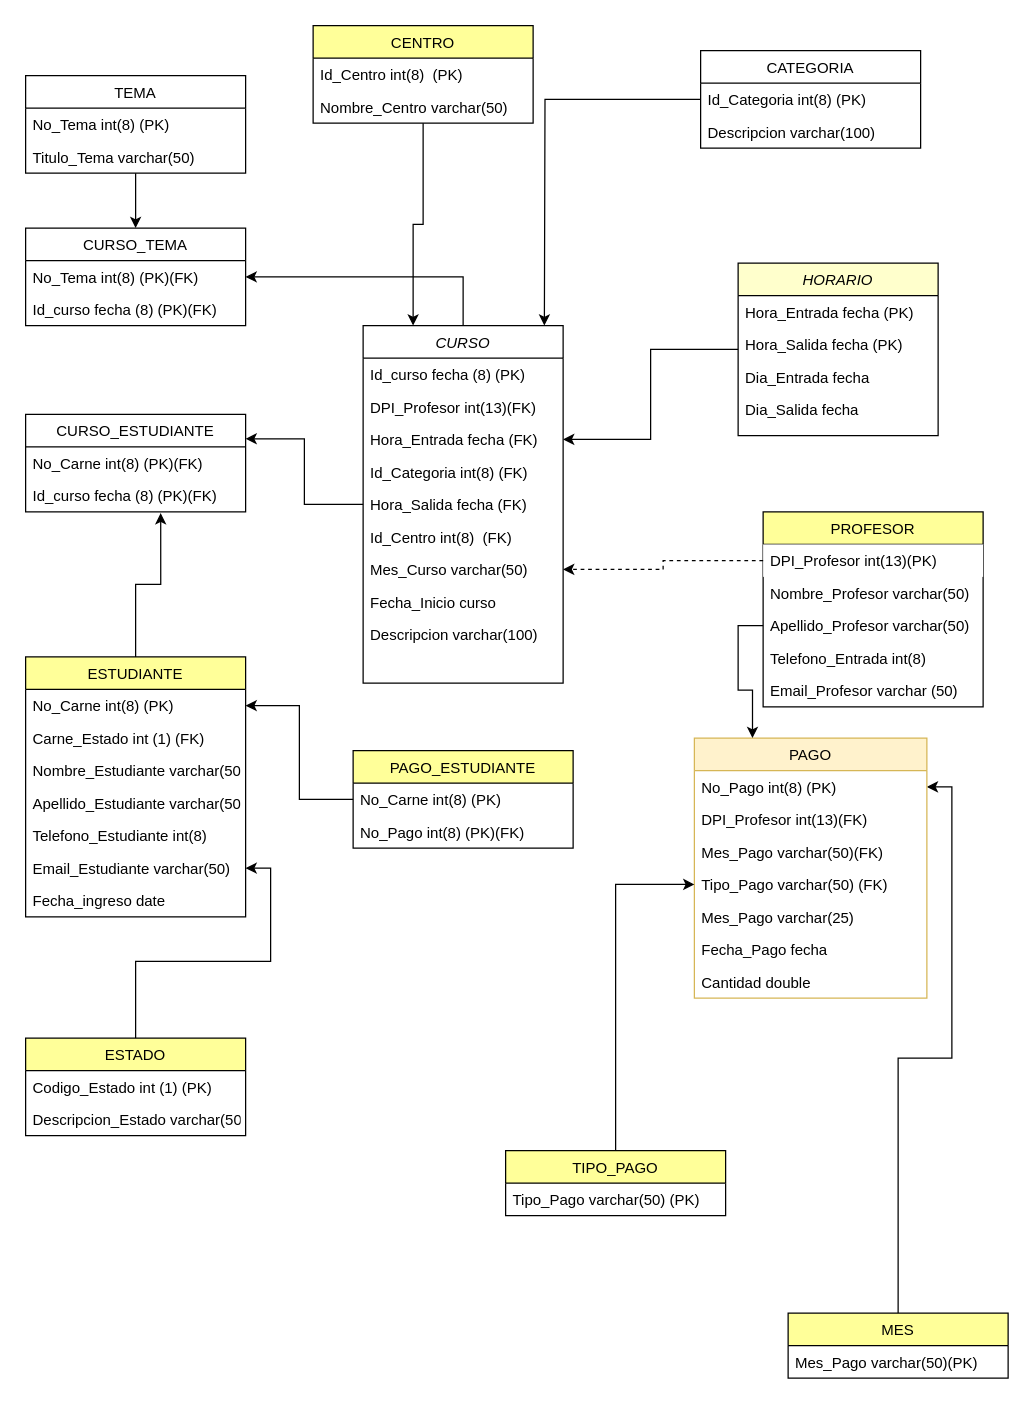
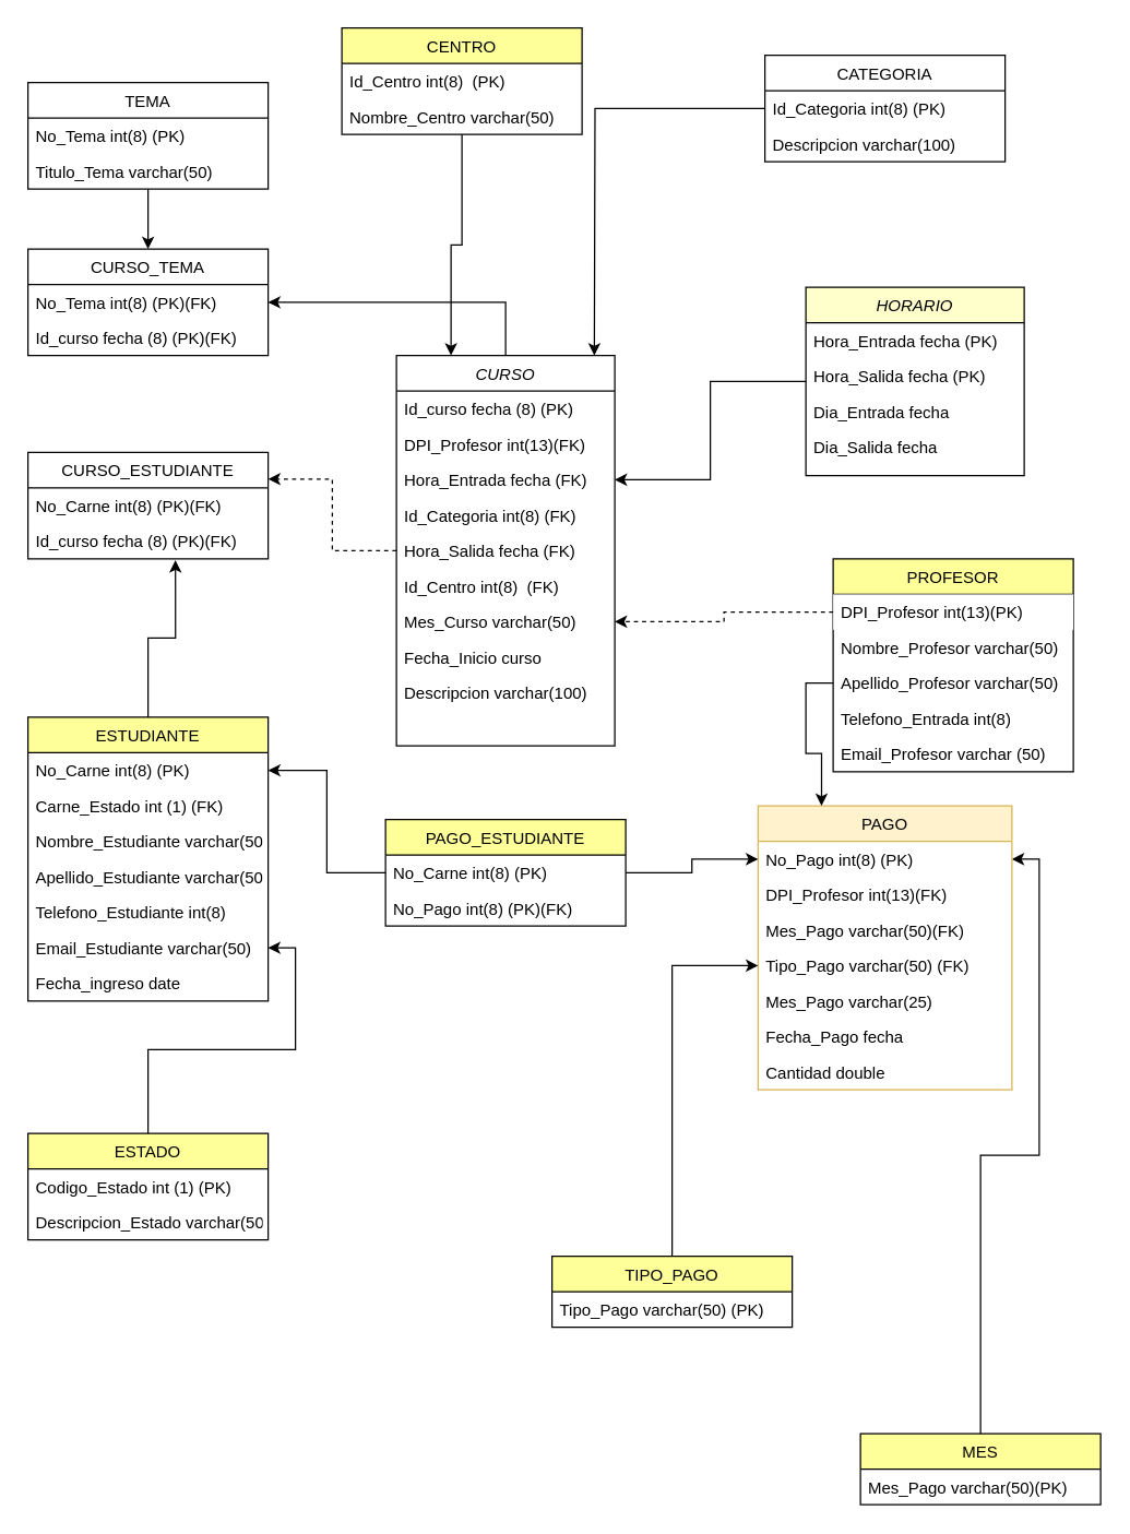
- <mxCell id="29" style="edgeStyle=orthogonalEdgeStyle;rounded=0;orthogonalLoop=1;jettySize=auto;html=1;entryX=1;entryY=0.25;entryDx=0;entryDy=0;" parent="1" source="30" target="48" edge="1"><mxGeometry relative="1" as="geometry" /></mxCell>
+ <mxCell id="29" style="edgeStyle=orthogonalEdgeStyle;rounded=0;orthogonalLoop=1;jettySize=auto;html=1;entryX=1;entryY=0.25;entryDx=0;entryDy=0;dashed=1;" parent="1" source="30" target="48" edge="1"><mxGeometry relative="1" as="geometry" /></mxCell>
+ <mxCell id="73" style="edgeStyle=orthogonalEdgeStyle;rounded=0;orthogonalLoop=1;jettySize=auto;html=1;entryX=0;entryY=0.5;entryDx=0;entryDy=0;" edge="1" parent="1" source="74" target="12"><mxGeometry relative="1" as="geometry" /></mxCell>
